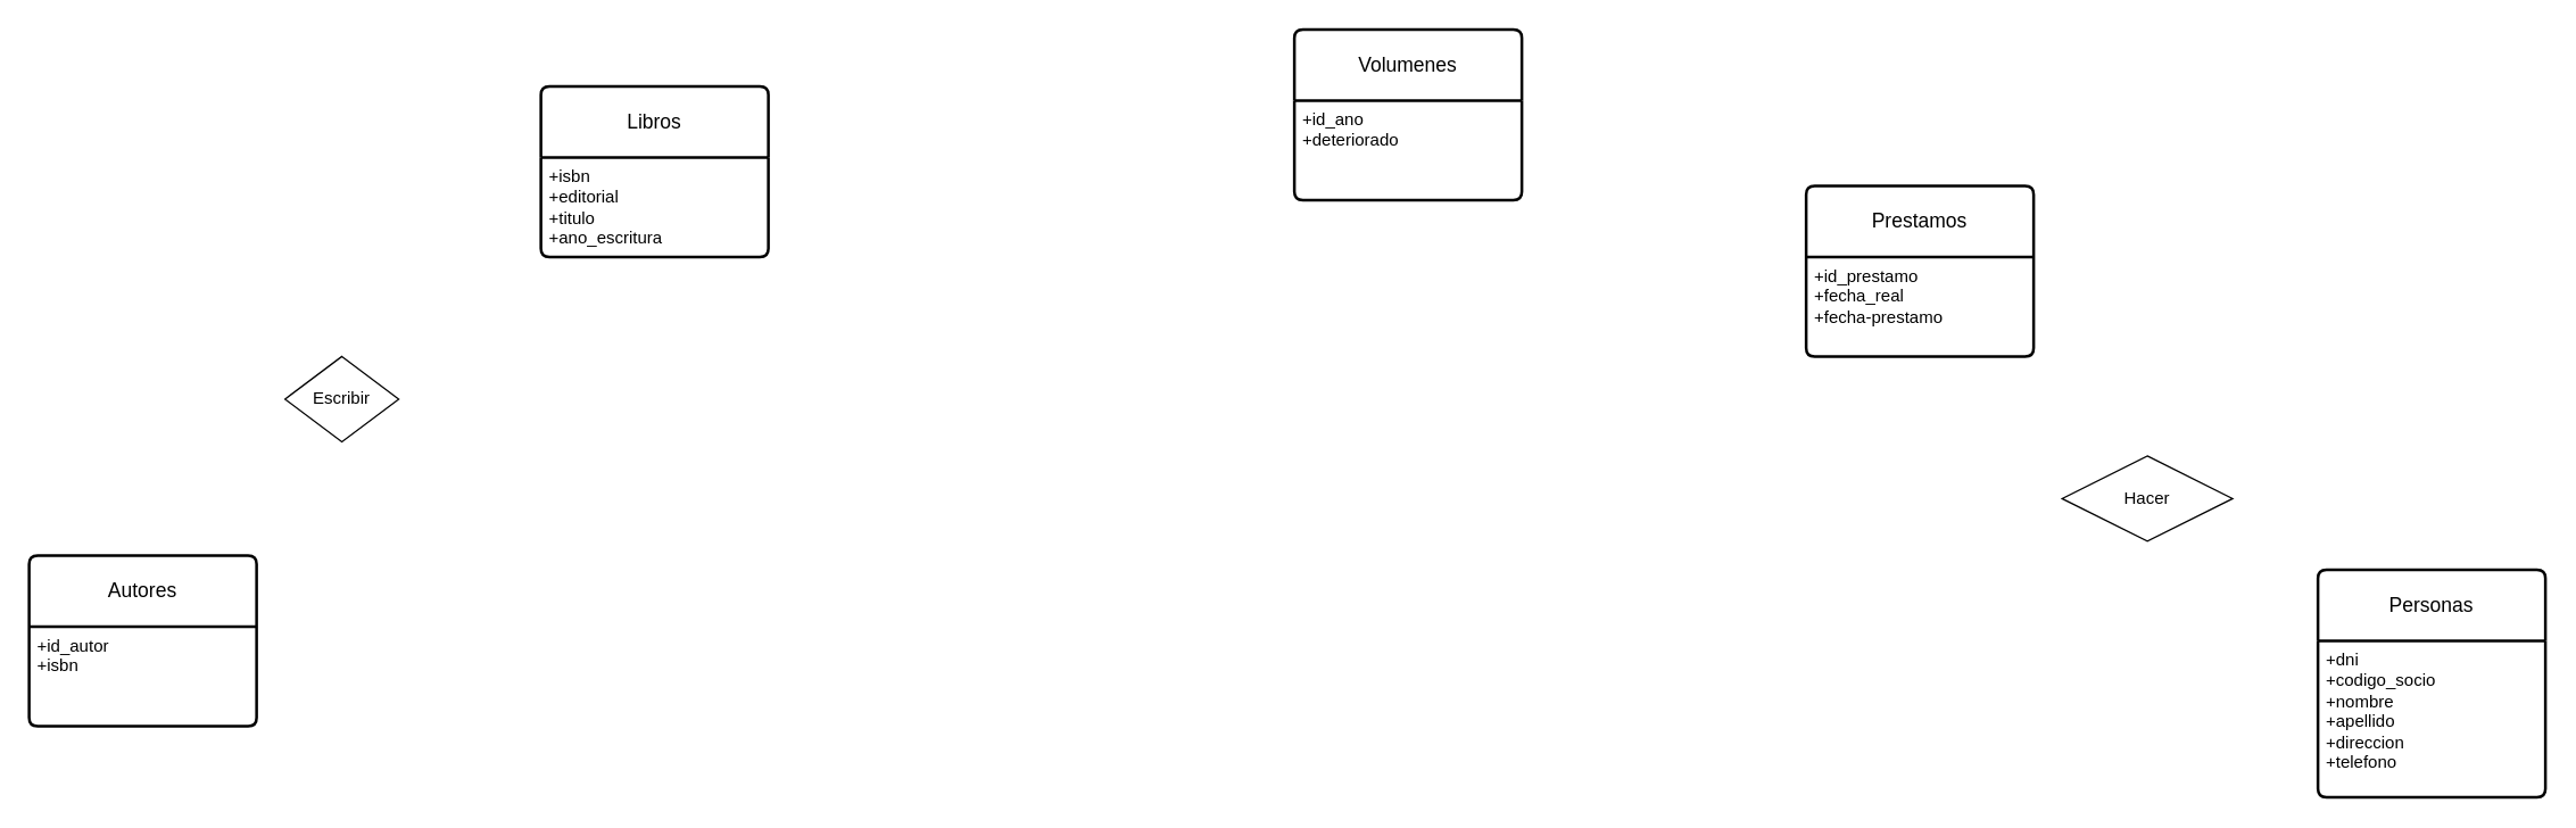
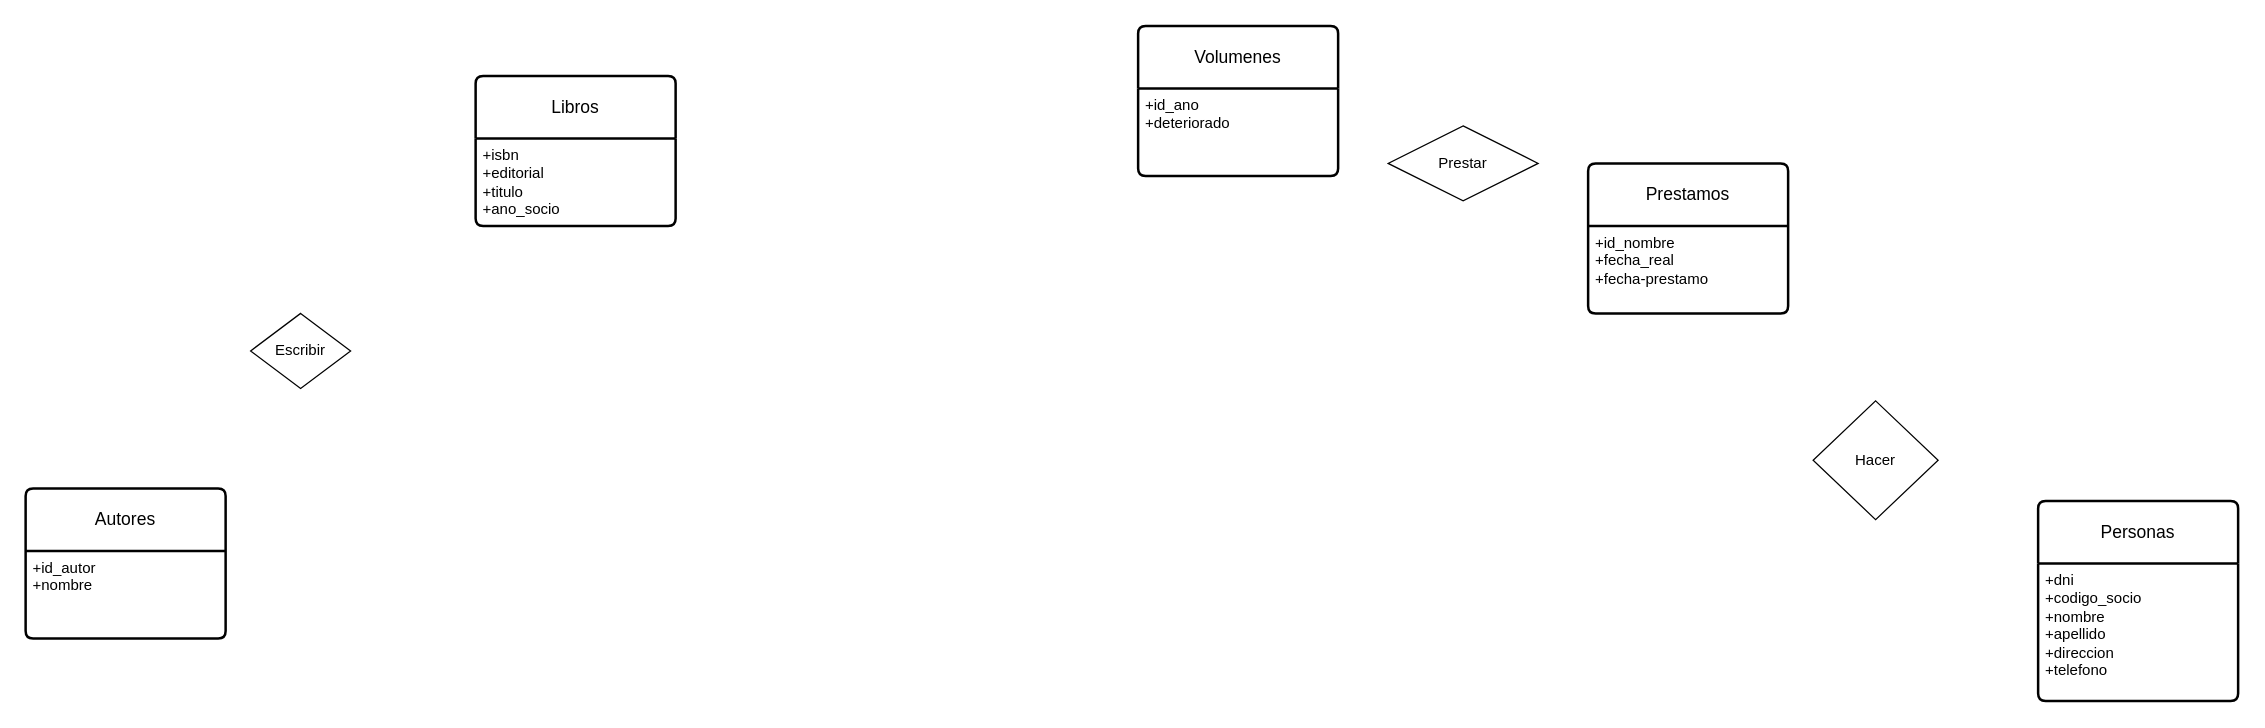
+ <mxCell id="9" value="Prestar" style="shape=rhombus;perimeter=rhombusPerimeter;whiteSpace=wrap;html=1;align=center;" vertex="1" parent="1"><mxGeometry x="1110" y="100" width="120" height="60" as="geometry" /></mxCell>
- <mxCell id="6" value="+isbn&lt;br&gt;+editorial&lt;br&gt;+titulo&lt;br&gt;+ano_escritura" style="align=left;strokeColor=none;fillColor=none;spacingLeft=4;fontSize=12;verticalAlign=top;resizable=0;rotatable=0;part=1;html=1;" vertex="1" parent="5"><mxGeometry y="50" width="160" height="70" as="geometry" /></mxCell>
+ <mxCell id="6" value="+isbn&lt;br&gt;+editorial&lt;br&gt;+titulo&lt;br&gt;+ano_socio" style="align=left;strokeColor=none;fillColor=none;spacingLeft=4;fontSize=12;verticalAlign=top;resizable=0;rotatable=0;part=1;html=1;" vertex="1" parent="5"><mxGeometry y="50" width="160" height="70" as="geometry" /></mxCell>
- <mxCell id="11" value="+id_prestamo&lt;br&gt;+fecha_real&lt;br&gt;+fecha-prestamo" style="align=left;strokeColor=none;fillColor=none;spacingLeft=4;fontSize=12;verticalAlign=top;resizable=0;rotatable=0;part=1;html=1;" vertex="1" parent="10"><mxGeometry y="50" width="160" height="70" as="geometry" /></mxCell>
+ <mxCell id="11" value="+id_nombre&lt;br&gt;+fecha_real&lt;br&gt;+fecha-prestamo" style="align=left;strokeColor=none;fillColor=none;spacingLeft=4;fontSize=12;verticalAlign=top;resizable=0;rotatable=0;part=1;html=1;" vertex="1" parent="10"><mxGeometry y="50" width="160" height="70" as="geometry" /></mxCell>
- <mxCell id="12" value="Hacer" style="shape=rhombus;perimeter=rhombusPerimeter;whiteSpace=wrap;html=1;align=center;" vertex="1" parent="1"><mxGeometry x="1450" y="320" width="120" height="60" as="geometry" /></mxCell>
+ <mxCell id="12" value="Hacer" style="shape=rhombus;perimeter=rhombusPerimeter;whiteSpace=wrap;html=1;align=center;" vertex="1" parent="1"><mxGeometry x="1450" y="320" width="100" height="95" as="geometry" /></mxCell>
- <mxCell id="3" value="+id_autor&lt;br&gt;+isbn" style="align=left;strokeColor=none;fillColor=none;spacingLeft=4;fontSize=12;verticalAlign=top;resizable=0;rotatable=0;part=1;html=1;" vertex="1" parent="2"><mxGeometry y="50" width="160" height="70" as="geometry" /></mxCell>
+ <mxCell id="3" value="+id_autor&lt;br&gt;+nombre" style="align=left;strokeColor=none;fillColor=none;spacingLeft=4;fontSize=12;verticalAlign=top;resizable=0;rotatable=0;part=1;html=1;" vertex="1" parent="2"><mxGeometry y="50" width="160" height="70" as="geometry" /></mxCell>
